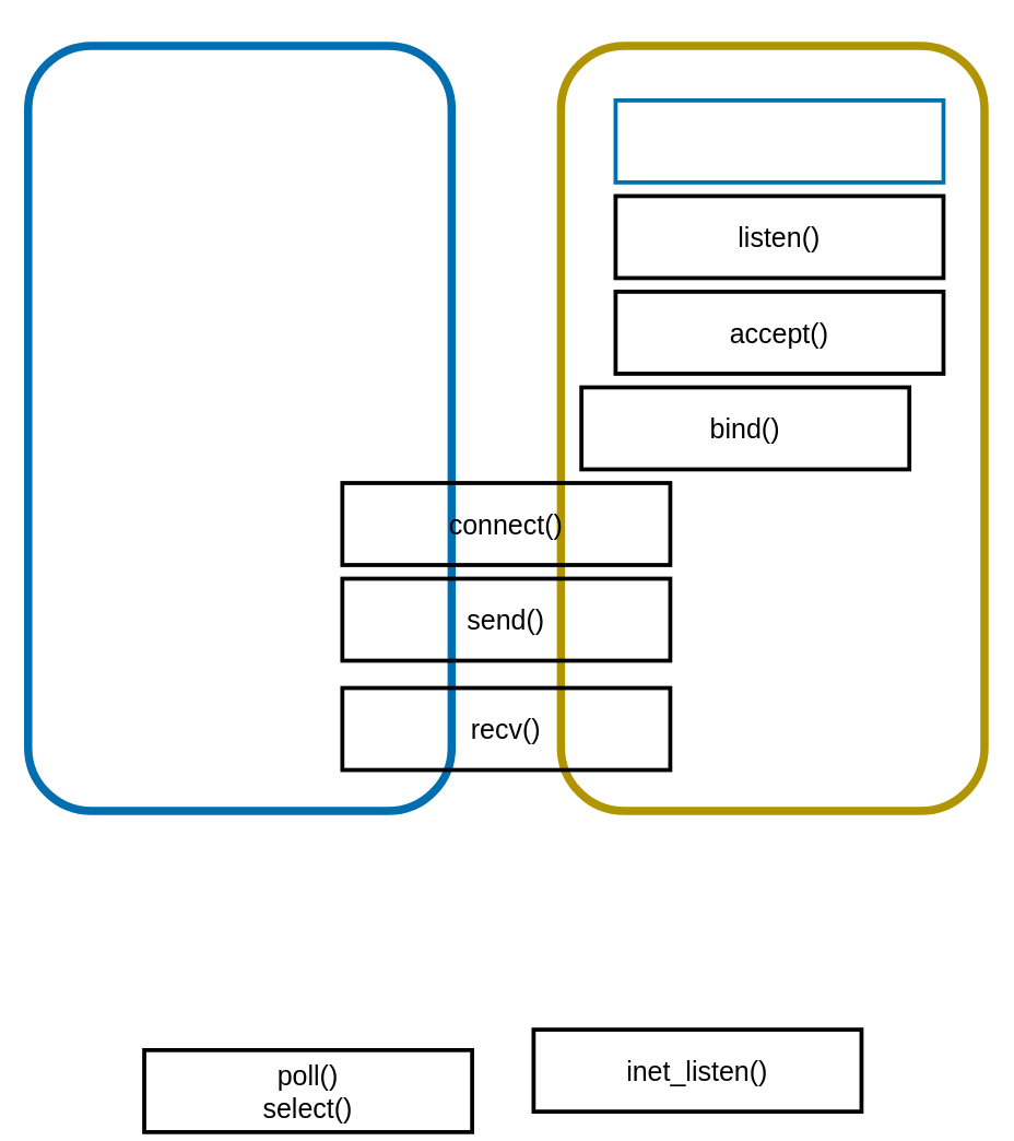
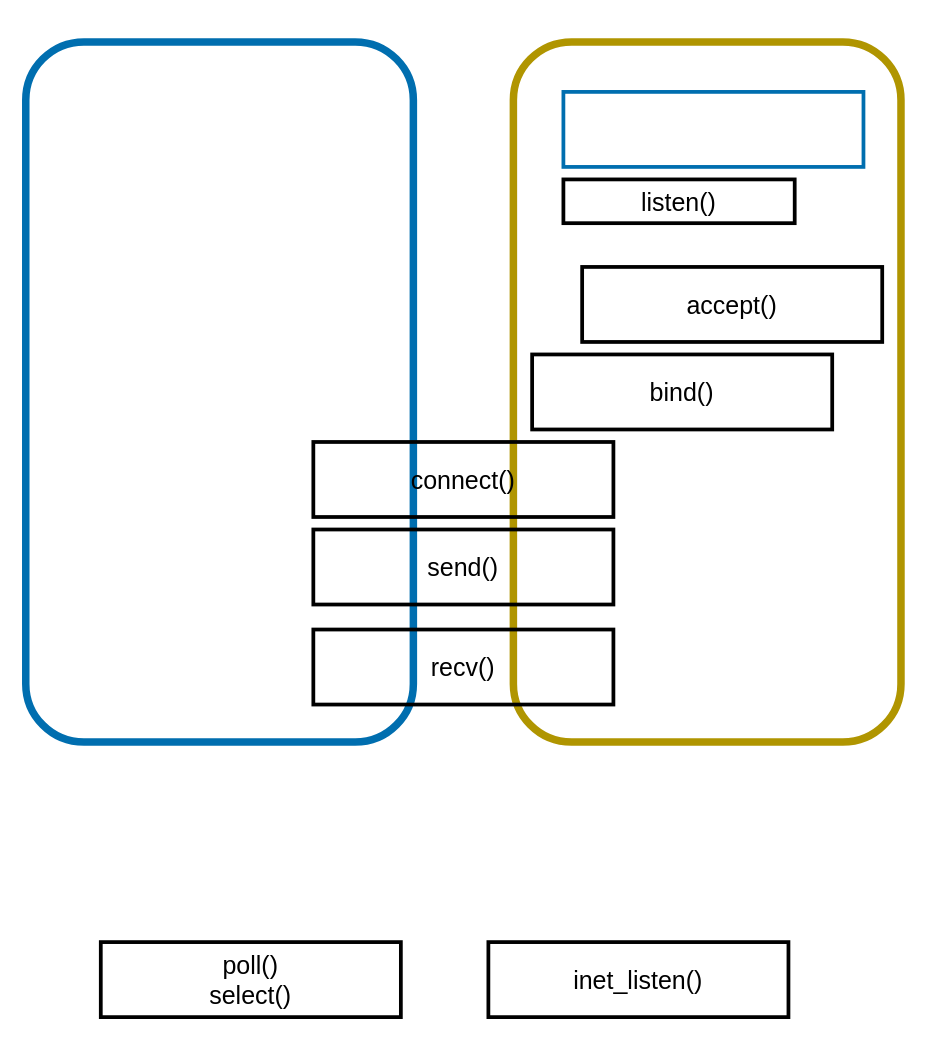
- <mxCell id="4" value="listen()" style="whiteSpace=wrap;html=1;align=center;treeFolding=1;treeMoving=1;newEdgeStyle={&quot;edgeStyle&quot;:&quot;elbowEdgeStyle&quot;,&quot;startArrow&quot;:&quot;none&quot;,&quot;endArrow&quot;:&quot;none&quot;};fontSize=20;fillColor=none;strokeWidth=3;" vertex="1" parent="1"><mxGeometry x="450" y="130" width="240" height="60" as="geometry" /></mxCell>
+ <mxCell id="4" value="listen()" style="whiteSpace=wrap;html=1;align=center;treeFolding=1;treeMoving=1;newEdgeStyle={&quot;edgeStyle&quot;:&quot;elbowEdgeStyle&quot;,&quot;startArrow&quot;:&quot;none&quot;,&quot;endArrow&quot;:&quot;none&quot;};fontSize=20;fillColor=none;strokeWidth=3;" vertex="1" parent="1"><mxGeometry x="450" y="130" width="185" height="35" as="geometry" /></mxCell>
- <mxCell id="6" value="accept()" style="whiteSpace=wrap;html=1;align=center;treeFolding=1;treeMoving=1;newEdgeStyle={&quot;edgeStyle&quot;:&quot;elbowEdgeStyle&quot;,&quot;startArrow&quot;:&quot;none&quot;,&quot;endArrow&quot;:&quot;none&quot;};fontSize=20;fillColor=none;strokeWidth=3;" vertex="1" parent="1"><mxGeometry x="450" y="200" width="240" height="60" as="geometry" /></mxCell>
+ <mxCell id="6" value="accept()" style="whiteSpace=wrap;html=1;align=center;treeFolding=1;treeMoving=1;newEdgeStyle={&quot;edgeStyle&quot;:&quot;elbowEdgeStyle&quot;,&quot;startArrow&quot;:&quot;none&quot;,&quot;endArrow&quot;:&quot;none&quot;};fontSize=20;fillColor=none;strokeWidth=3;" vertex="1" parent="1"><mxGeometry x="465" y="200" width="240" height="60" as="geometry" /></mxCell>
- <mxCell id="7" value="poll()&lt;br style=&quot;font-size: 20px;&quot;&gt;select()" style="whiteSpace=wrap;html=1;align=center;treeFolding=1;treeMoving=1;newEdgeStyle={&quot;edgeStyle&quot;:&quot;elbowEdgeStyle&quot;,&quot;startArrow&quot;:&quot;none&quot;,&quot;endArrow&quot;:&quot;none&quot;};fontSize=20;strokeWidth=3;fillColor=none;" vertex="1" parent="1"><mxGeometry x="105" y="755" width="240" height="60" as="geometry" /></mxCell>
+ <mxCell id="7" value="poll()&lt;br style=&quot;font-size: 20px;&quot;&gt;select()" style="whiteSpace=wrap;html=1;align=center;treeFolding=1;treeMoving=1;newEdgeStyle={&quot;edgeStyle&quot;:&quot;elbowEdgeStyle&quot;,&quot;startArrow&quot;:&quot;none&quot;,&quot;endArrow&quot;:&quot;none&quot;};fontSize=20;strokeWidth=3;fillColor=none;" vertex="1" parent="1"><mxGeometry x="80" y="740" width="240" height="60" as="geometry" /></mxCell>
